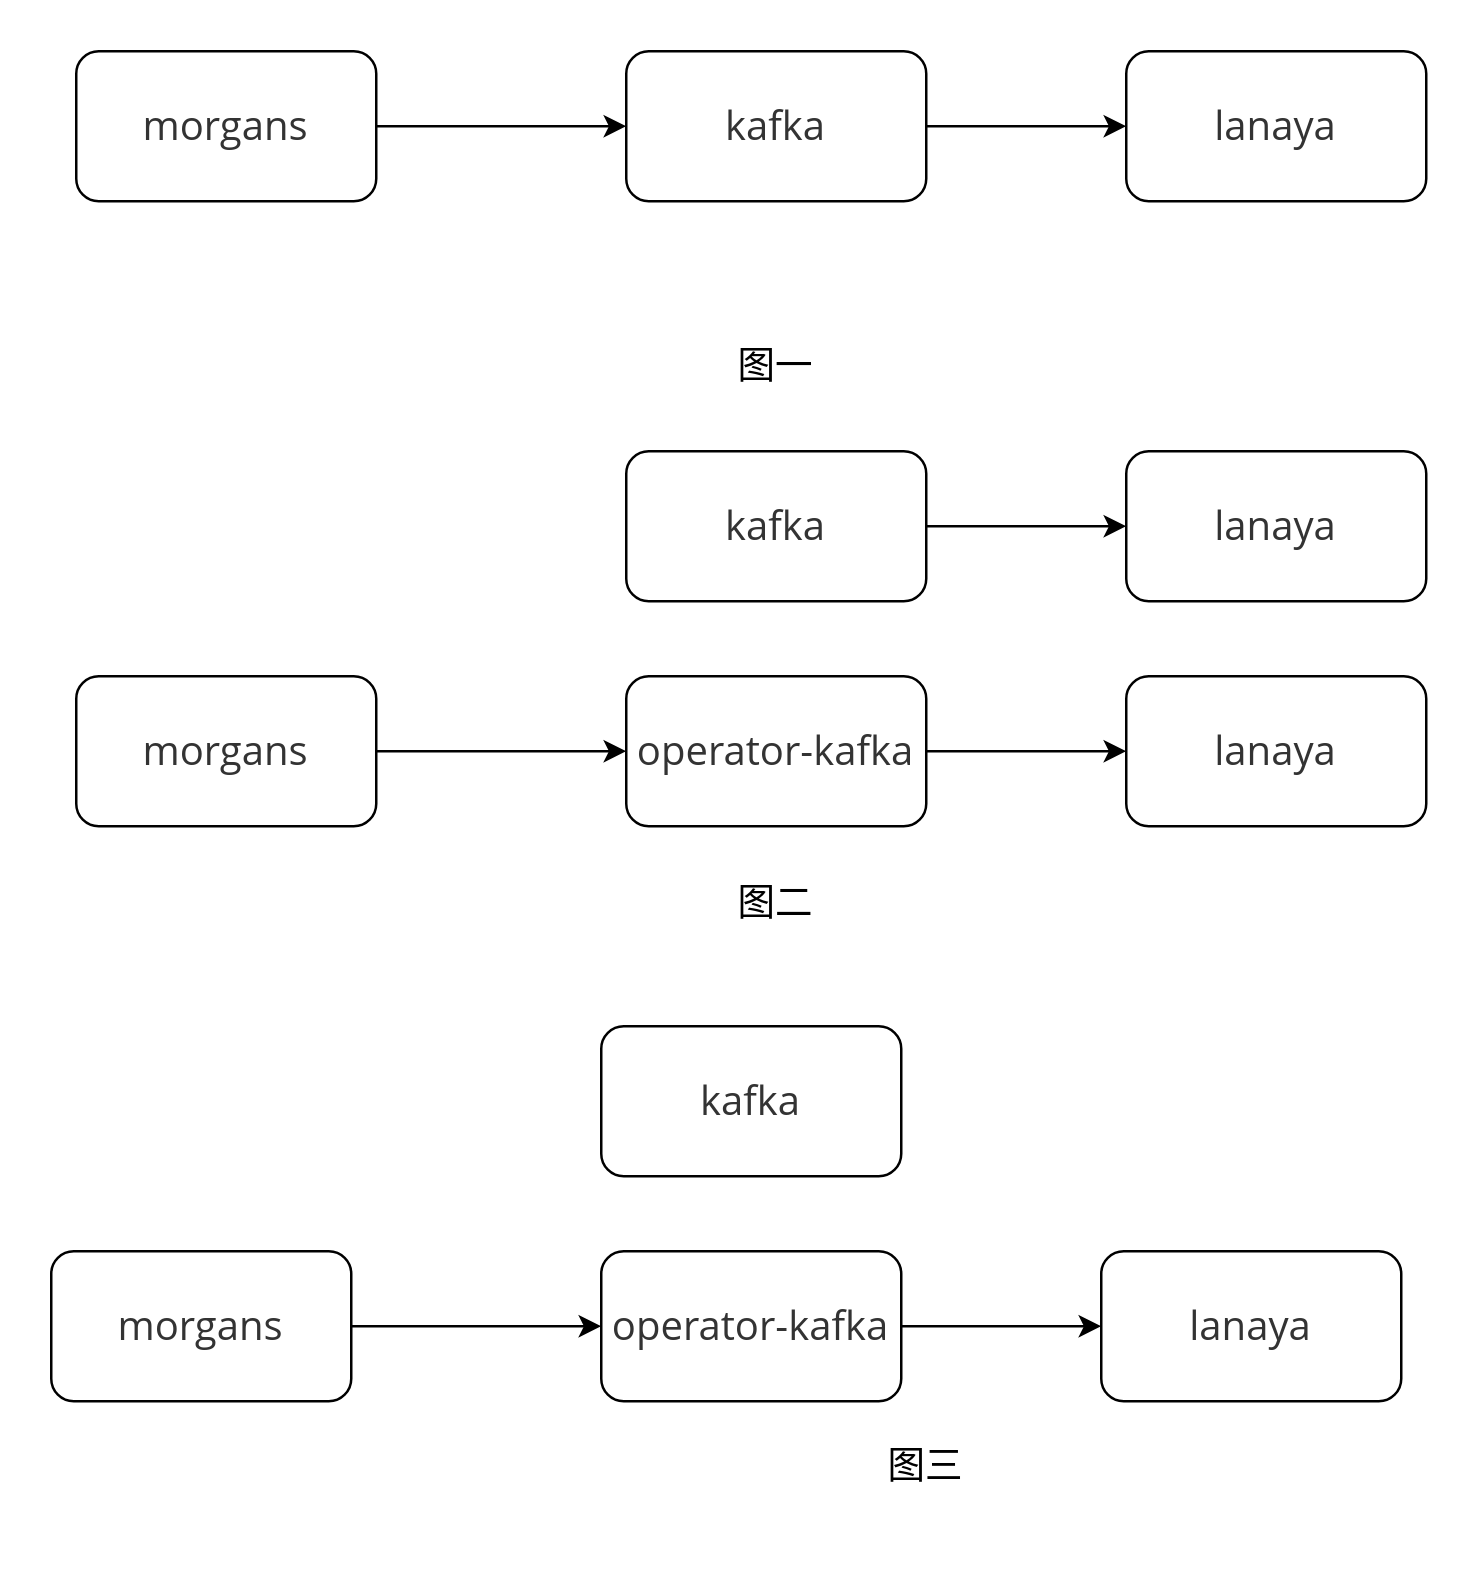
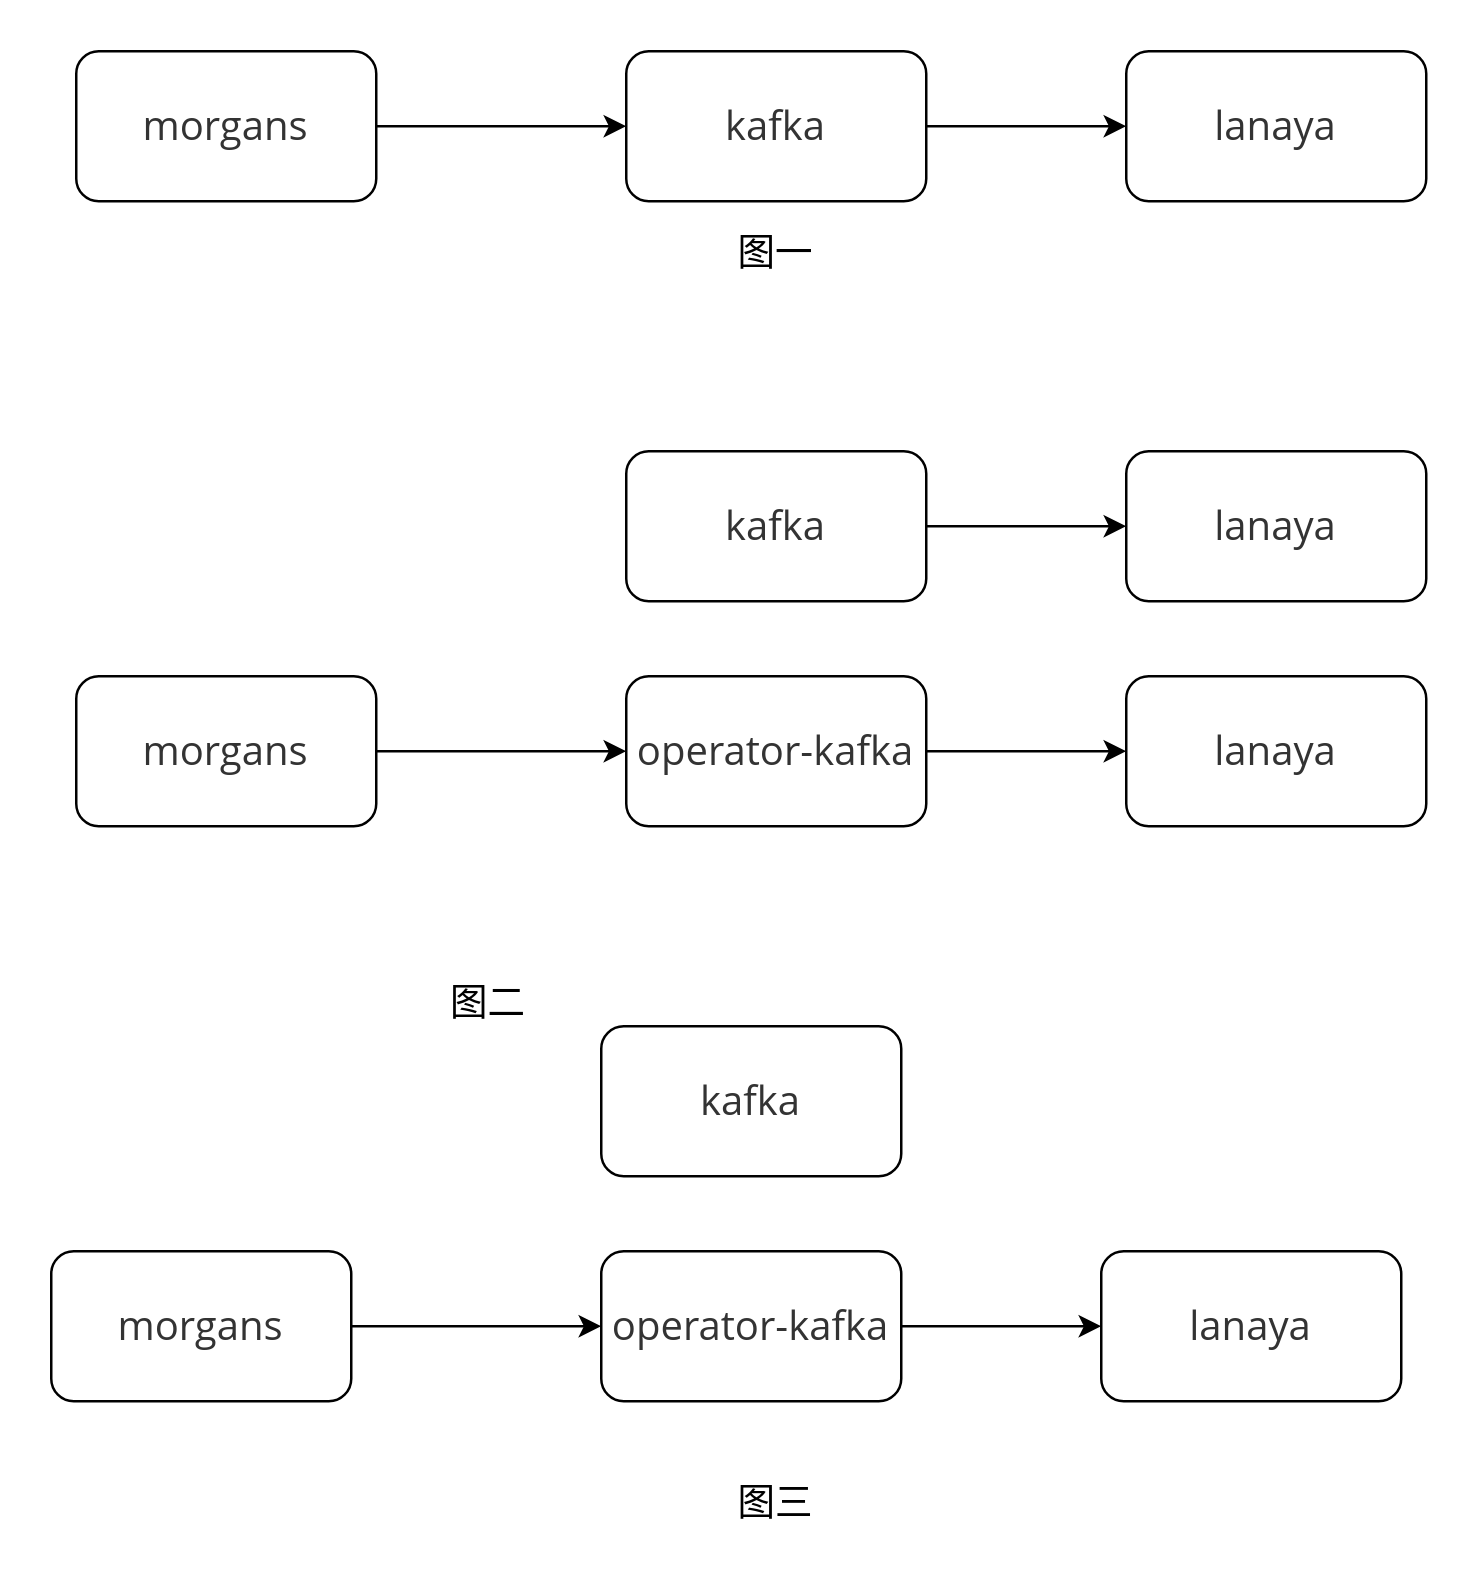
- <mxCell id="21" value="&lt;font style=&quot;font-size: 15px&quot;&gt;图一&lt;/font&gt;" style="text;html=1;strokeColor=none;fillColor=none;align=center;verticalAlign=middle;whiteSpace=wrap;rounded=0;" vertex="1" parent="1"><mxGeometry x="290" y="135" width="40" height="20" as="geometry" /></mxCell>
+ <mxCell id="21" value="&lt;font style=&quot;font-size: 15px&quot;&gt;图一&lt;/font&gt;" style="text;html=1;strokeColor=none;fillColor=none;align=center;verticalAlign=middle;whiteSpace=wrap;rounded=0;" vertex="1" parent="1"><mxGeometry x="290" y="90" width="40" height="20" as="geometry" /></mxCell>
- <mxCell id="22" value="&lt;font style=&quot;font-size: 15px&quot;&gt;图二&lt;/font&gt;" style="text;html=1;strokeColor=none;fillColor=none;align=center;verticalAlign=middle;whiteSpace=wrap;rounded=0;" vertex="1" parent="1"><mxGeometry x="290" y="350" width="40" height="20" as="geometry" /></mxCell>
+ <mxCell id="22" value="&lt;font style=&quot;font-size: 15px&quot;&gt;图二&lt;/font&gt;" style="text;html=1;strokeColor=none;fillColor=none;align=center;verticalAlign=middle;whiteSpace=wrap;rounded=0;" vertex="1" parent="1"><mxGeometry x="175" y="390" width="40" height="20" as="geometry" /></mxCell>
- <mxCell id="23" value="&lt;font style=&quot;font-size: 15px&quot;&gt;图三&lt;/font&gt;" style="text;html=1;strokeColor=none;fillColor=none;align=center;verticalAlign=middle;whiteSpace=wrap;rounded=0;" vertex="1" parent="1"><mxGeometry x="350" y="575" width="40" height="20" as="geometry" /></mxCell>
+ <mxCell id="23" value="&lt;font style=&quot;font-size: 15px&quot;&gt;图三&lt;/font&gt;" style="text;html=1;strokeColor=none;fillColor=none;align=center;verticalAlign=middle;whiteSpace=wrap;rounded=0;" vertex="1" parent="1"><mxGeometry x="290" y="590" width="40" height="20" as="geometry" /></mxCell>
